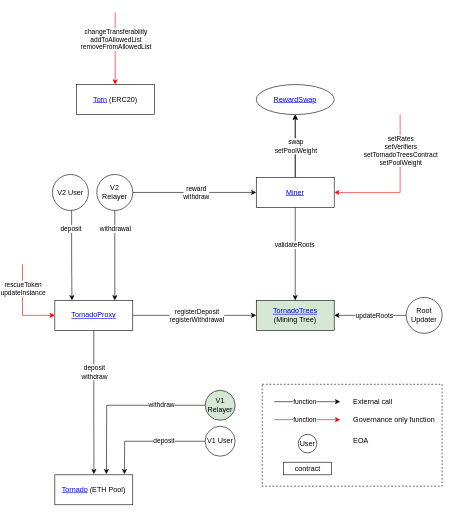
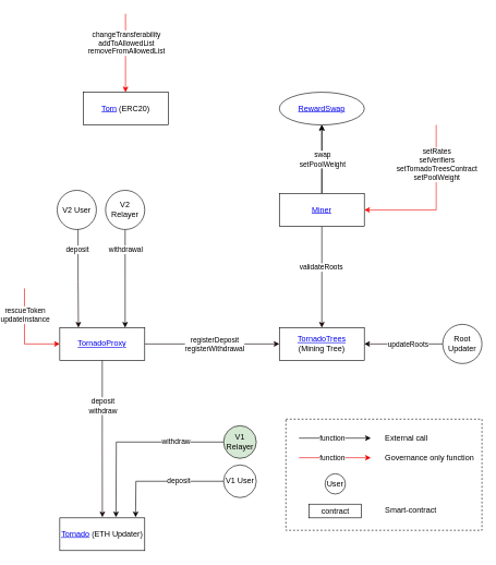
- <mxCell id="9" style="edgeStyle=orthogonalEdgeStyle;rounded=0;orthogonalLoop=1;jettySize=auto;html=1;exitX=1;exitY=0.5;exitDx=0;exitDy=0;strokeColor=#120101;" edge="1" parent="1" source="11" target="32"><mxGeometry relative="1" as="geometry" /></mxCell>
- <mxCell id="10" value="reward&lt;br&gt;withdraw" style="edgeLabel;html=1;align=center;verticalAlign=middle;resizable=0;points=[];" vertex="1" connectable="0" parent="9"><mxGeometry x="-0.278" y="2" relative="1" as="geometry"><mxPoint x="31.83" y="2" as="offset" /></mxGeometry></mxCell>
- <mxCell id="22" value="&lt;a href=&quot;https://github.com/tornadocash/tornado-anonymity-mining/blob/master/contracts/TornadoTrees.sol&quot;&gt;TornadoTrees&lt;/a&gt;&lt;br&gt;(Mining Tree)" style="rounded=0;whiteSpace=wrap;html=1;fillColor=#d5e8d4;" vertex="1" parent="1"><mxGeometry x="410" y="500" width="130" height="50" as="geometry" /></mxCell>
+ <mxCell id="22" value="&lt;a href=&quot;https://github.com/tornadocash/tornado-anonymity-mining/blob/master/contracts/TornadoTrees.sol&quot;&gt;TornadoTrees&lt;/a&gt;&lt;br&gt;(Mining Tree)" style="rounded=0;whiteSpace=wrap;html=1;" vertex="1" parent="1"><mxGeometry x="410" y="500" width="130" height="50" as="geometry" /></mxCell>
- <mxCell id="45" value="EOA" style="text;html=1;strokeColor=none;fillColor=none;align=left;verticalAlign=middle;whiteSpace=wrap;rounded=0;" vertex="1" parent="1"><mxGeometry x="570" y="723.5" width="150" height="20" as="geometry" /></mxCell>
+ <mxCell id="47" value="Smart-contract" style="text;html=1;align=left;verticalAlign=middle;resizable=0;points=[];autosize=1;" vertex="1" parent="1"><mxGeometry x="570" y="770" width="90" height="20" as="geometry" /></mxCell>
- <mxCell id="12" value="&lt;a href=&quot;https://github.com/tornadocash/tornado-core/blob/master/contracts/ETHTornado.sol&quot;&gt;Tornado&lt;/a&gt; (ETH Pool)" style="rounded=0;whiteSpace=wrap;html=1;" vertex="1" parent="1"><mxGeometry x="74" y="791" width="130" height="50" as="geometry" /></mxCell>
+ <mxCell id="12" value="&lt;a href=&quot;https://github.com/tornadocash/tornado-core/blob/master/contracts/ETHTornado.sol&quot;&gt;Tornado&lt;/a&gt; (ETH Updater)" style="rounded=0;whiteSpace=wrap;html=1;" vertex="1" parent="1"><mxGeometry x="74" y="791" width="130" height="50" as="geometry" /></mxCell>
